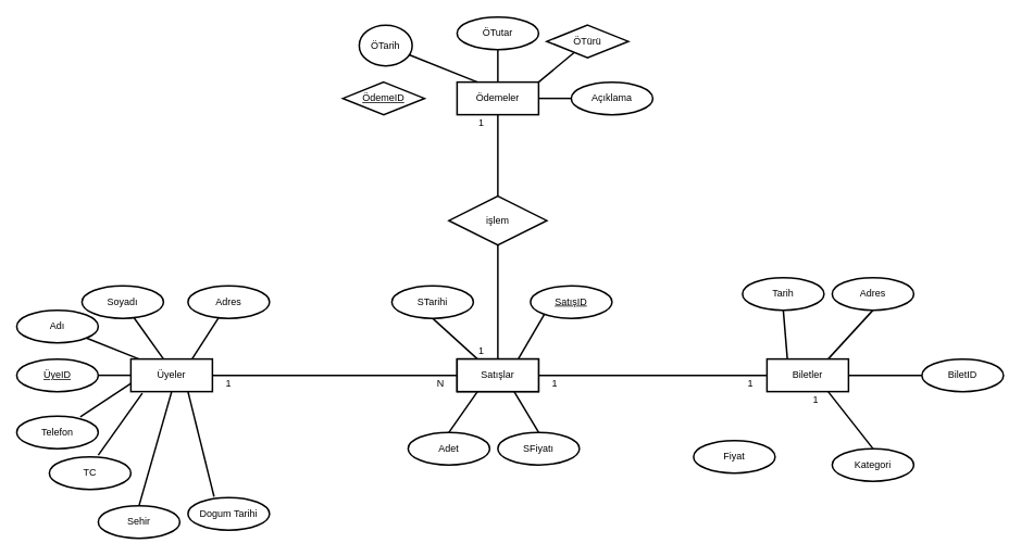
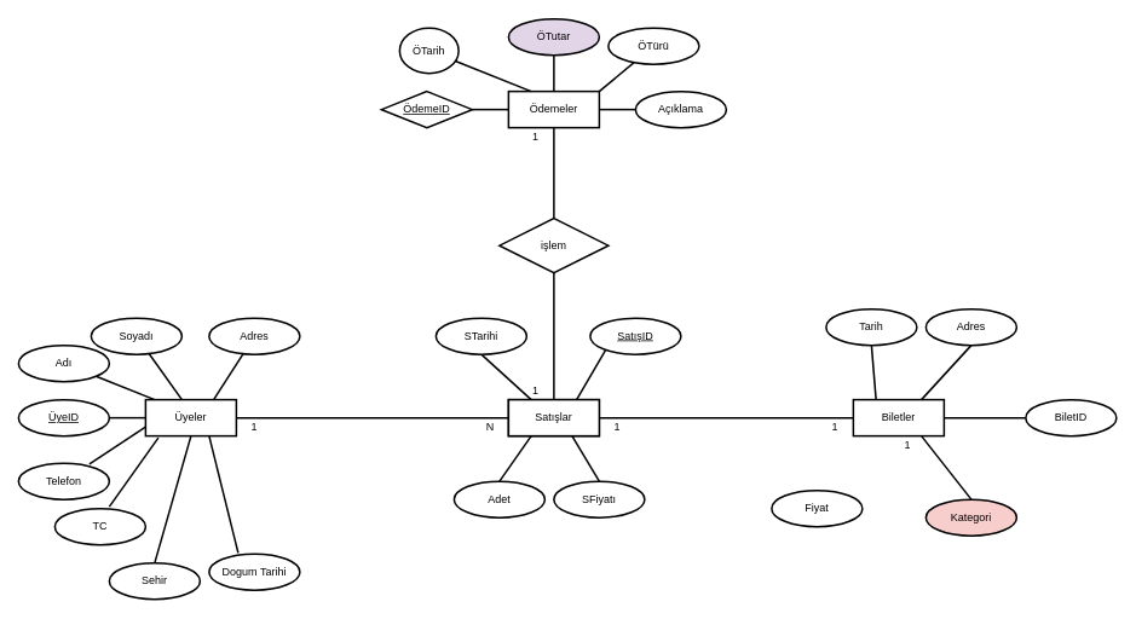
- <mxCell id="50" value="ÖTutar" style="ellipse;whiteSpace=wrap;html=1;align=center;strokeWidth=2;" parent="1" vertex="1"><mxGeometry x="560" y="20" width="100" height="40" as="geometry" /></mxCell>
+ <mxCell id="50" value="ÖTutar" style="ellipse;whiteSpace=wrap;html=1;align=center;strokeWidth=2;fillColor=#e1d5e7;" parent="1" vertex="1"><mxGeometry x="560" y="20" width="100" height="40" as="geometry" /></mxCell>
- <mxCell id="52" value="ÖTürü" style="rhombus;whiteSpace=wrap;html=1;align=center;strokeWidth=2;" parent="1" vertex="1"><mxGeometry x="670" y="30" width="100" height="40" as="geometry" /></mxCell>
+ <mxCell id="52" value="ÖTürü" style="ellipse;whiteSpace=wrap;html=1;align=center;strokeWidth=2;" parent="1" vertex="1"><mxGeometry x="670" y="30" width="100" height="40" as="geometry" /></mxCell>
+ <mxCell id="45" value="" style="endArrow=none;html=1;rounded=0;strokeWidth=2;exitX=0;exitY=0.5;exitDx=0;exitDy=0;" parent="1" source="44" target="46" edge="1"><mxGeometry relative="1" as="geometry"><mxPoint x="530" y="290" as="sourcePoint" /><mxPoint x="490" y="120" as="targetPoint" /></mxGeometry></mxCell>
- <mxCell id="37" value="Kategori" style="ellipse;whiteSpace=wrap;html=1;align=center;strokeWidth=2;" parent="1" vertex="1"><mxGeometry x="1020" y="550" width="100" height="40" as="geometry" /></mxCell>
+ <mxCell id="37" value="Kategori" style="ellipse;whiteSpace=wrap;html=1;align=center;strokeWidth=2;fillColor=#f8cecc;" parent="1" vertex="1"><mxGeometry x="1020" y="550" width="100" height="40" as="geometry" /></mxCell>
